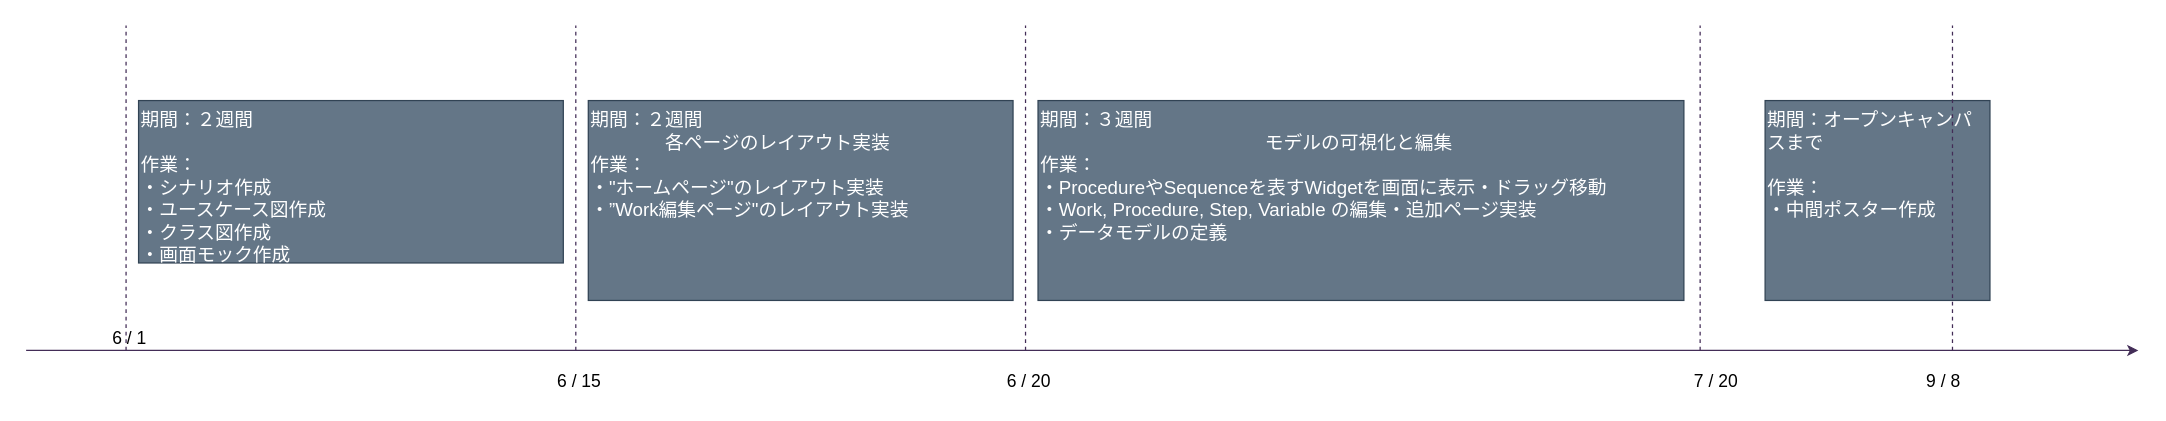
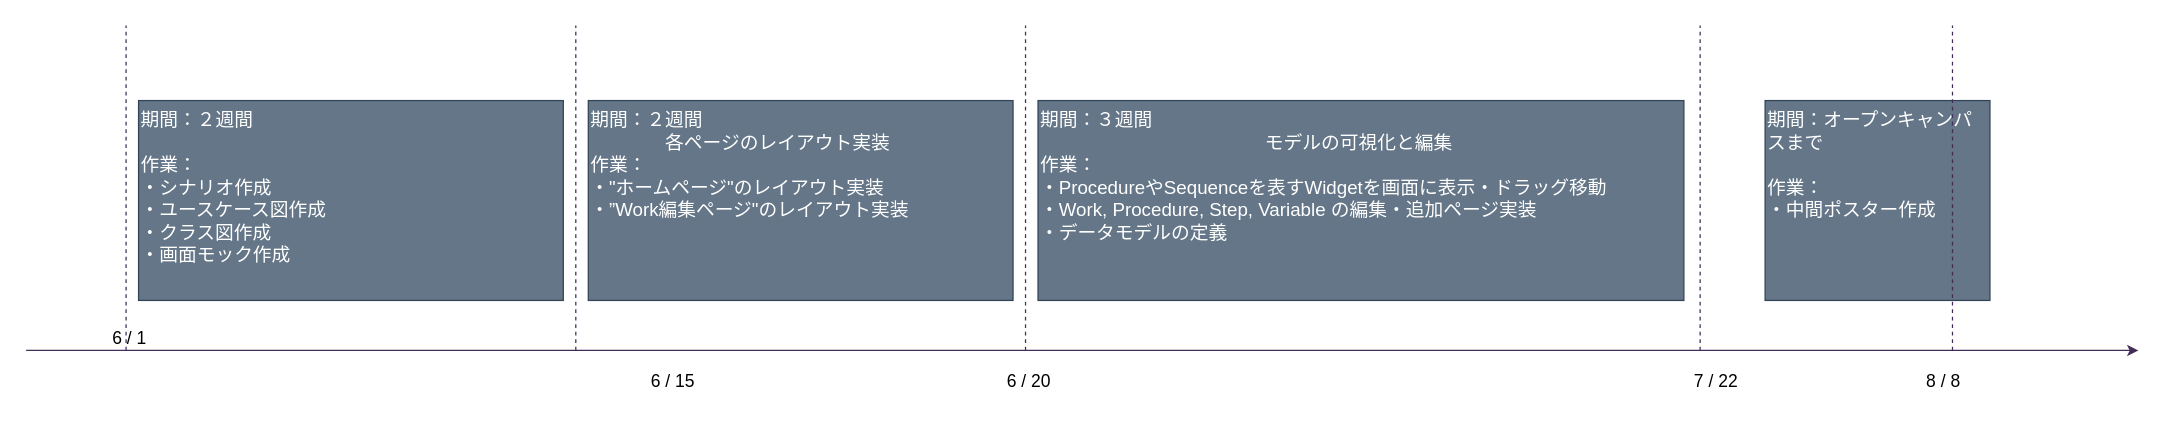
- <mxCell id="2" value="&lt;font style=&quot;font-size: 15px&quot;&gt;期間：２週間&lt;br&gt;&lt;br&gt;作業：&lt;br&gt;・シナリオ作成&lt;br&gt;・ユースケース図作成&lt;br&gt;・クラス図作成&lt;br&gt;&lt;/font&gt;&lt;div style=&quot;font-size: 15px&quot;&gt;&lt;font style=&quot;font-size: 15px&quot;&gt;・画面モック作成&lt;/font&gt;&lt;/div&gt;" style="rounded=0;whiteSpace=wrap;html=1;align=left;verticalAlign=top;strokeColor=#314354;fillColor=#647687;fontColor=#ffffff;" parent="1" vertex="1"><mxGeometry x="110" y="80" width="340" height="130" as="geometry" /></mxCell>
+ <mxCell id="2" value="&lt;font style=&quot;font-size: 15px&quot;&gt;期間：２週間&lt;br&gt;&lt;br&gt;作業：&lt;br&gt;・シナリオ作成&lt;br&gt;・ユースケース図作成&lt;br&gt;・クラス図作成&lt;br&gt;&lt;/font&gt;&lt;div style=&quot;font-size: 15px&quot;&gt;&lt;font style=&quot;font-size: 15px&quot;&gt;・画面モック作成&lt;/font&gt;&lt;/div&gt;" style="rounded=0;whiteSpace=wrap;html=1;align=left;verticalAlign=top;strokeColor=#314354;fillColor=#647687;fontColor=#ffffff;" parent="1" vertex="1"><mxGeometry x="110" y="80" width="340" height="160" as="geometry" /></mxCell>
- <mxCell id="6" value="6 / 15" style="text;html=1;strokeColor=none;fillColor=none;align=center;verticalAlign=middle;whiteSpace=wrap;rounded=0;fontColor=#000000;fontSize=14;" parent="1" vertex="1"><mxGeometry x="420" y="295" width="86" height="20" as="geometry" /></mxCell>
+ <mxCell id="6" value="6 / 15" style="text;html=1;strokeColor=none;fillColor=none;align=center;verticalAlign=middle;whiteSpace=wrap;rounded=0;fontColor=#000000;fontSize=14;" parent="1" vertex="1"><mxGeometry x="495" y="295" width="86" height="20" as="geometry" /></mxCell>
- <mxCell id="12" value="7 / 20" style="text;html=1;strokeColor=none;fillColor=none;align=center;verticalAlign=middle;whiteSpace=wrap;rounded=0;fontColor=#000000;fontSize=14;" parent="1" vertex="1"><mxGeometry x="1330" y="295" width="86" height="20" as="geometry" /></mxCell>
+ <mxCell id="12" value="7 / 22" style="text;html=1;strokeColor=none;fillColor=none;align=center;verticalAlign=middle;whiteSpace=wrap;rounded=0;fontColor=#000000;fontSize=14;" parent="1" vertex="1"><mxGeometry x="1330" y="295" width="86" height="20" as="geometry" /></mxCell>
- <mxCell id="9" value="9 / 8" style="text;html=1;strokeColor=none;fillColor=none;align=center;verticalAlign=middle;whiteSpace=wrap;rounded=0;fontColor=#000000;fontSize=14;" parent="1" vertex="1"><mxGeometry x="1512" y="295" width="86" height="20" as="geometry" /></mxCell>
+ <mxCell id="9" value="8 / 8" style="text;html=1;strokeColor=none;fillColor=none;align=center;verticalAlign=middle;whiteSpace=wrap;rounded=0;fontColor=#000000;fontSize=14;" parent="1" vertex="1"><mxGeometry x="1512" y="295" width="86" height="20" as="geometry" /></mxCell>
